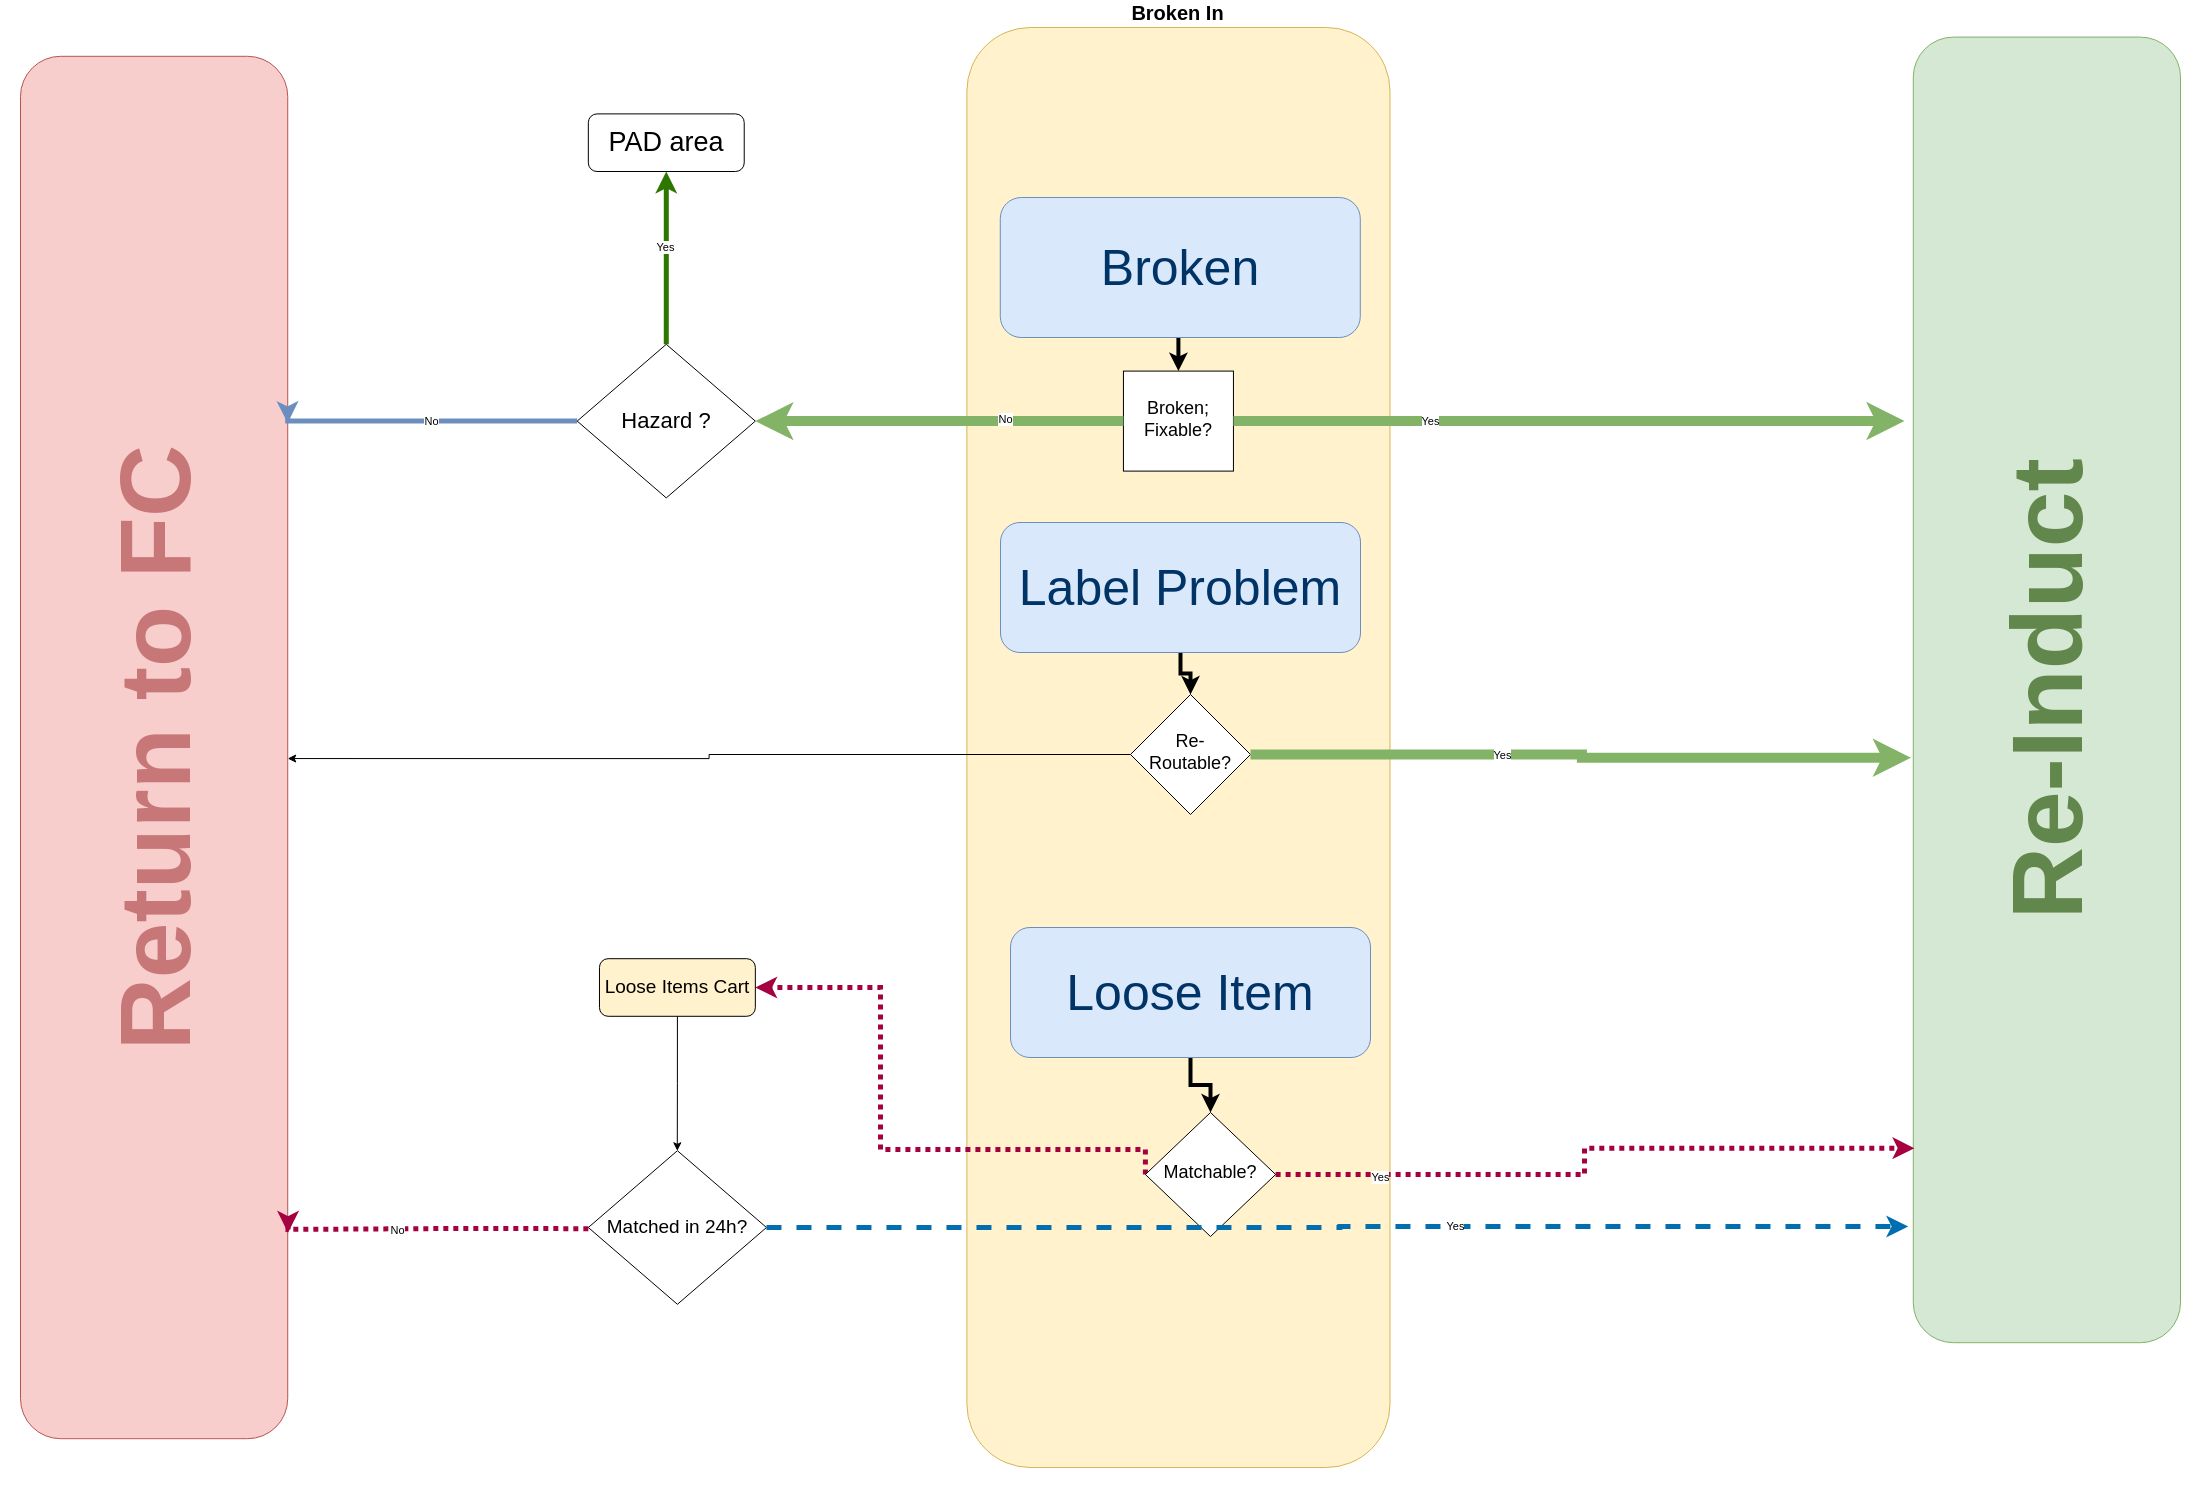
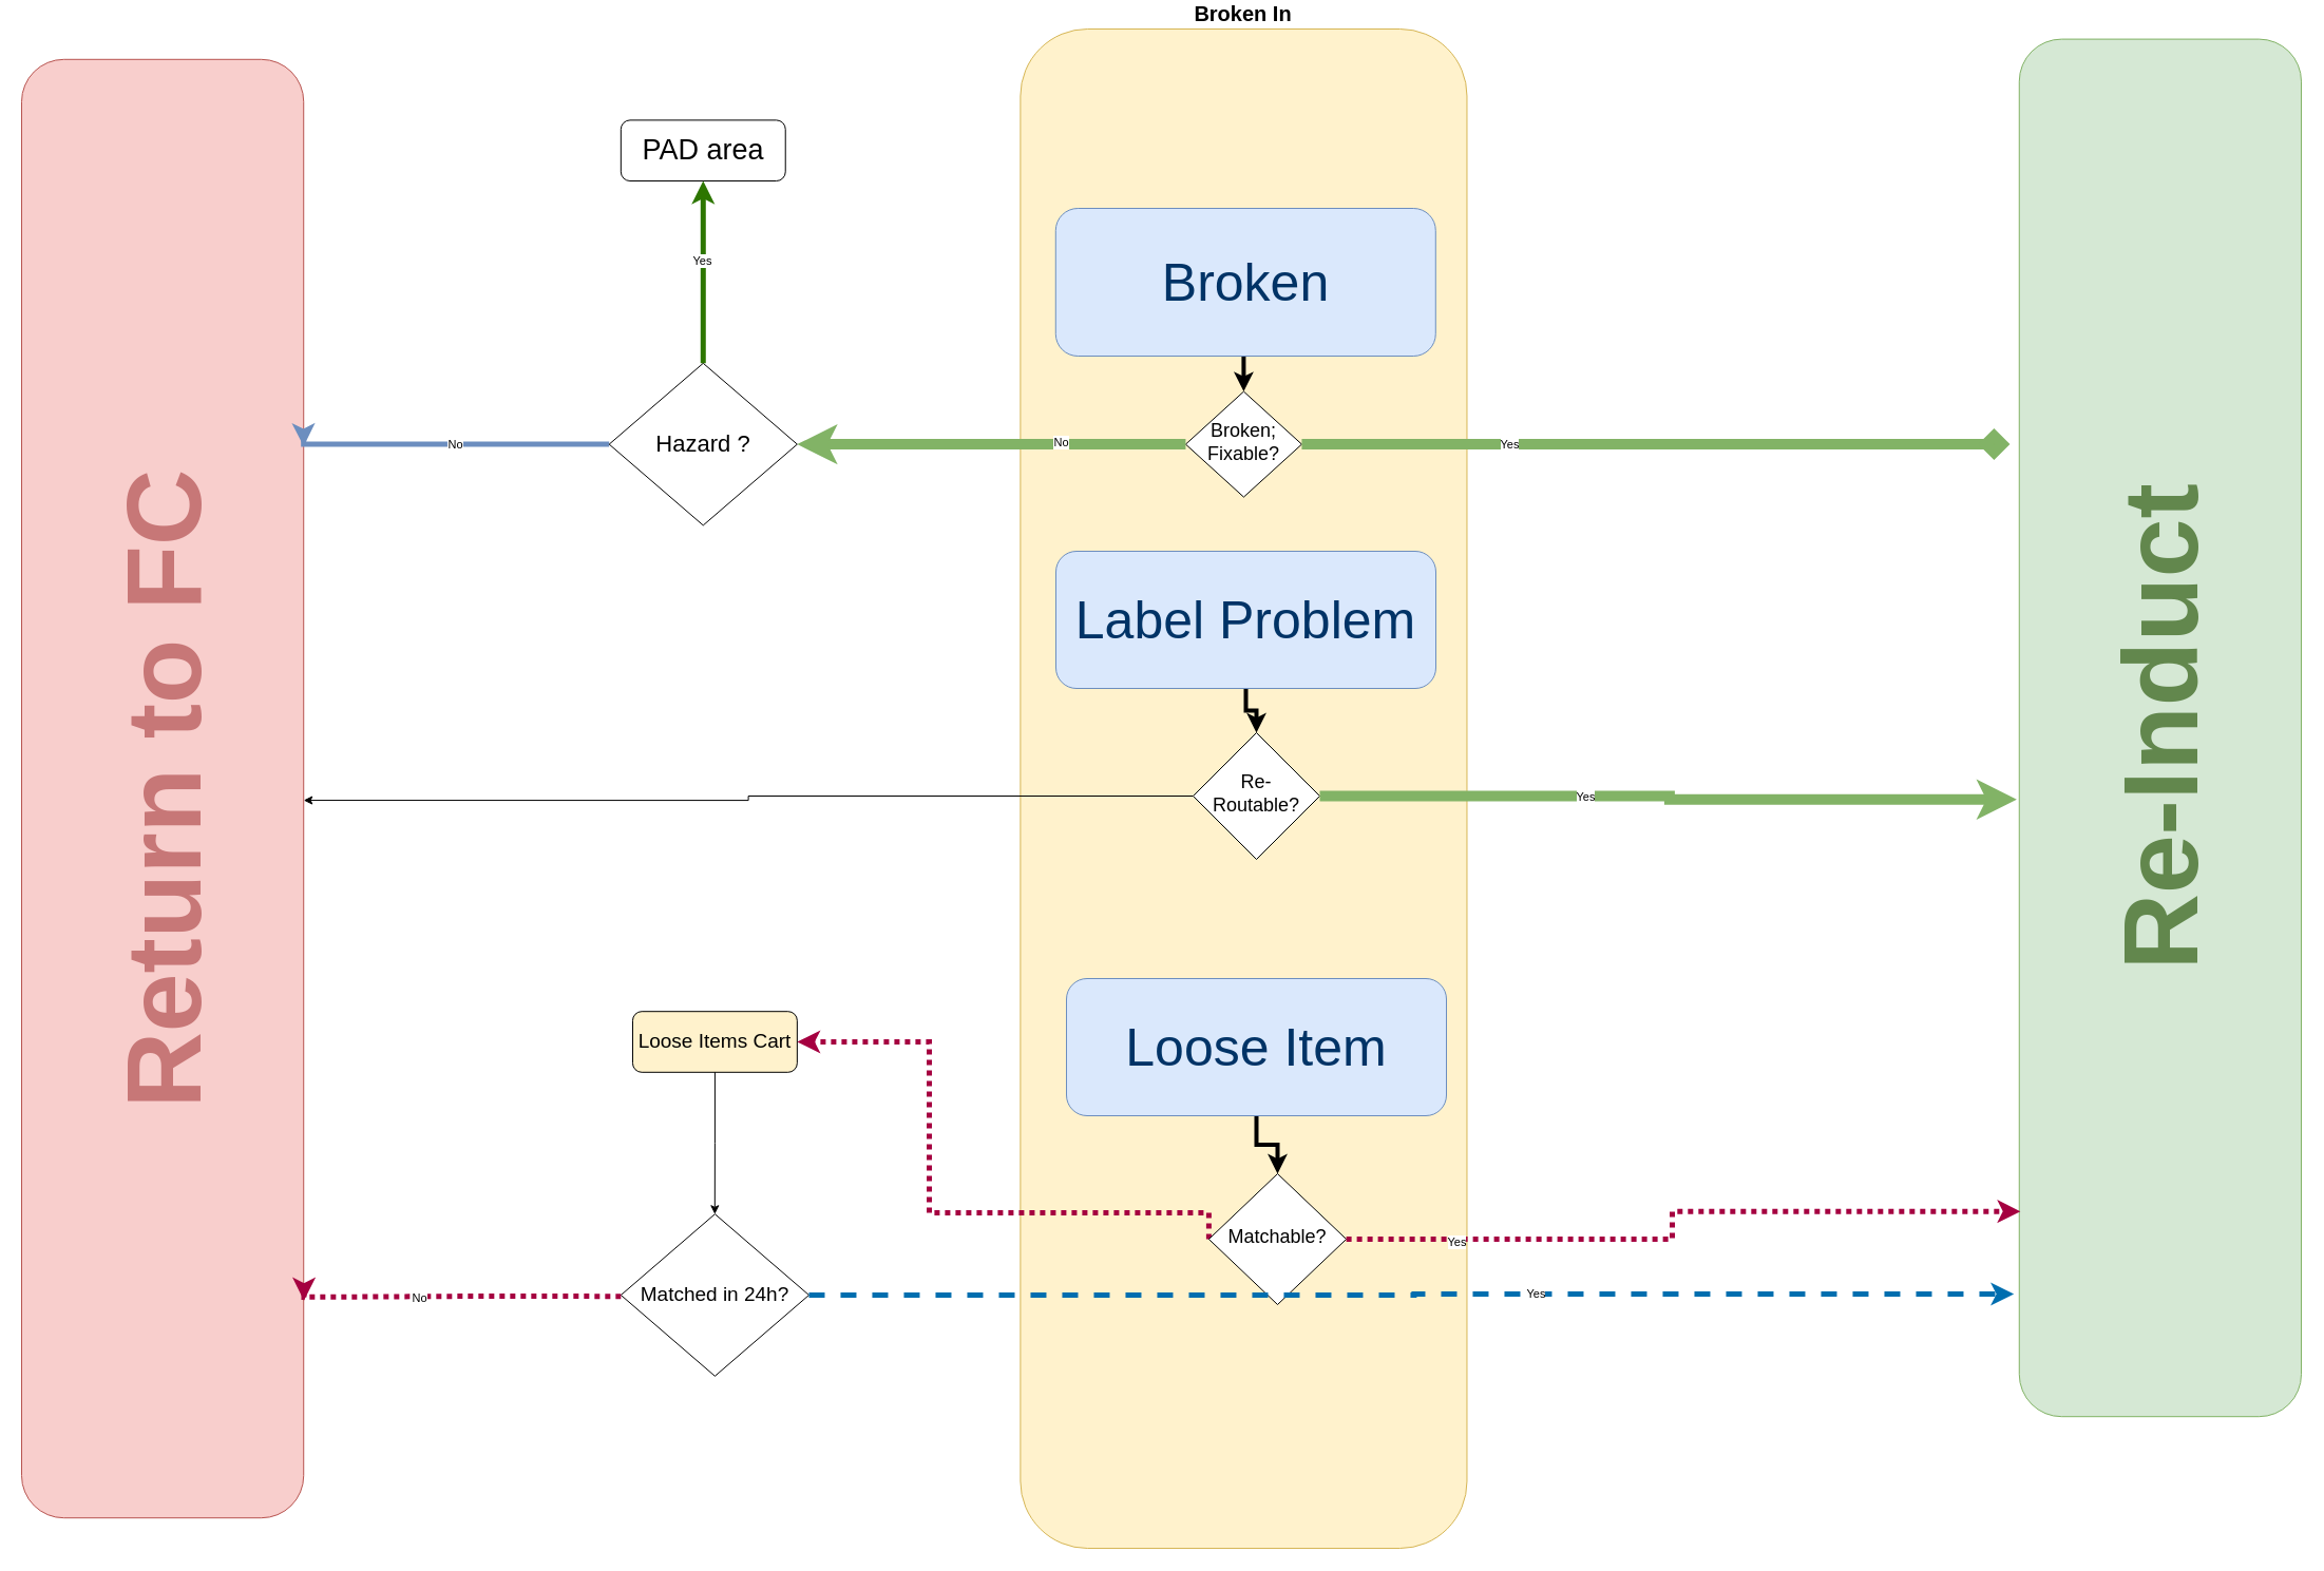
- <mxCell id="4" value="&lt;font style=&quot;font-size: 18px;&quot;&gt;Broken;&lt;br&gt;Fixable?&lt;/font&gt;" style="whiteSpace=wrap;html=1;shadow=0;fontFamily=Helvetica;fontSize=12;align=center;strokeWidth=1;spacing=6;spacingTop=-4;rounded=0;" parent="2" vertex="1"><mxGeometry x="1102.94" y="343.6" width="110" height="100" as="geometry" /></mxCell>
+ <mxCell id="4" value="&lt;font style=&quot;font-size: 18px;&quot;&gt;Broken;&lt;br&gt;Fixable?&lt;/font&gt;" style="rhombus;whiteSpace=wrap;html=1;shadow=0;fontFamily=Helvetica;fontSize=12;align=center;strokeWidth=1;spacing=6;spacingTop=-4;" parent="2" vertex="1"><mxGeometry x="1102.94" y="343.6" width="110" height="100" as="geometry" /></mxCell>
- <mxCell id="12" style="edgeStyle=orthogonalEdgeStyle;rounded=0;orthogonalLoop=1;jettySize=auto;html=1;exitX=1;exitY=0.5;exitDx=0;exitDy=0;entryX=-0.033;entryY=0.294;entryDx=0;entryDy=0;entryPerimeter=0;fillColor=#d5e8d4;strokeColor=#82b366;strokeWidth=10;" parent="2" source="4" target="5" edge="1"><mxGeometry relative="1" as="geometry" /></mxCell>
+ <mxCell id="12" style="edgeStyle=orthogonalEdgeStyle;rounded=0;orthogonalLoop=1;jettySize=auto;html=1;exitX=1;exitY=0.5;exitDx=0;exitDy=0;entryX=-0.033;entryY=0.294;entryDx=0;entryDy=0;entryPerimeter=0;fillColor=#d5e8d4;strokeColor=#82b366;strokeWidth=10;endArrow=diamond;" parent="2" source="4" target="5" edge="1"><mxGeometry relative="1" as="geometry" /></mxCell>
